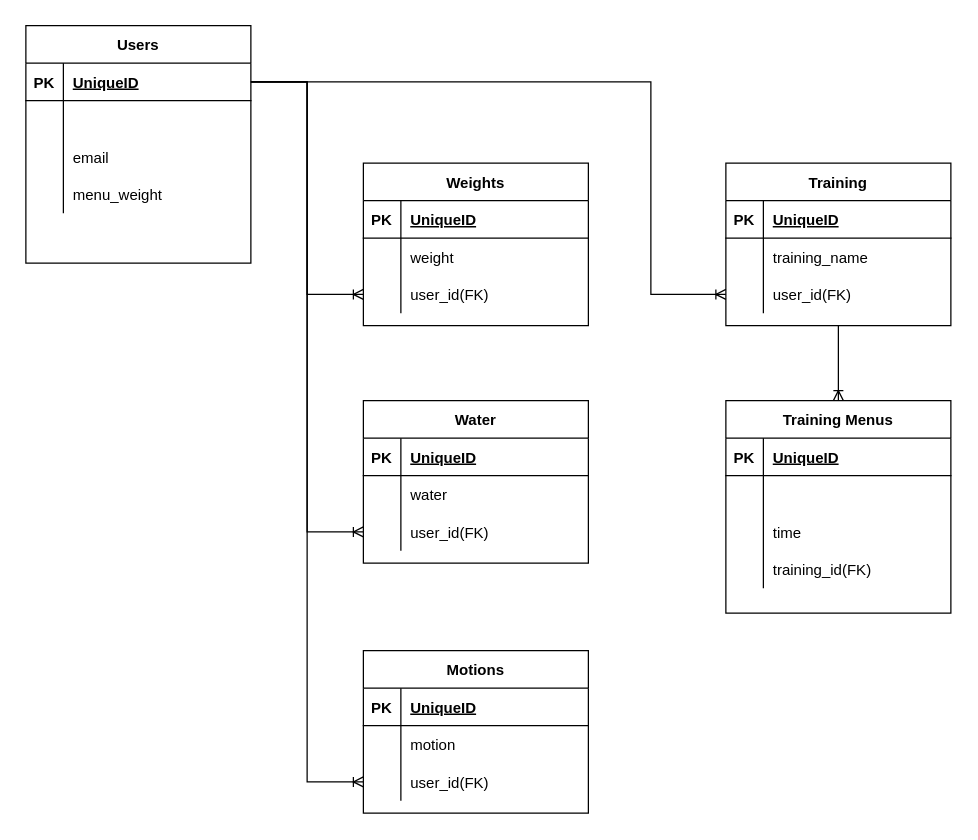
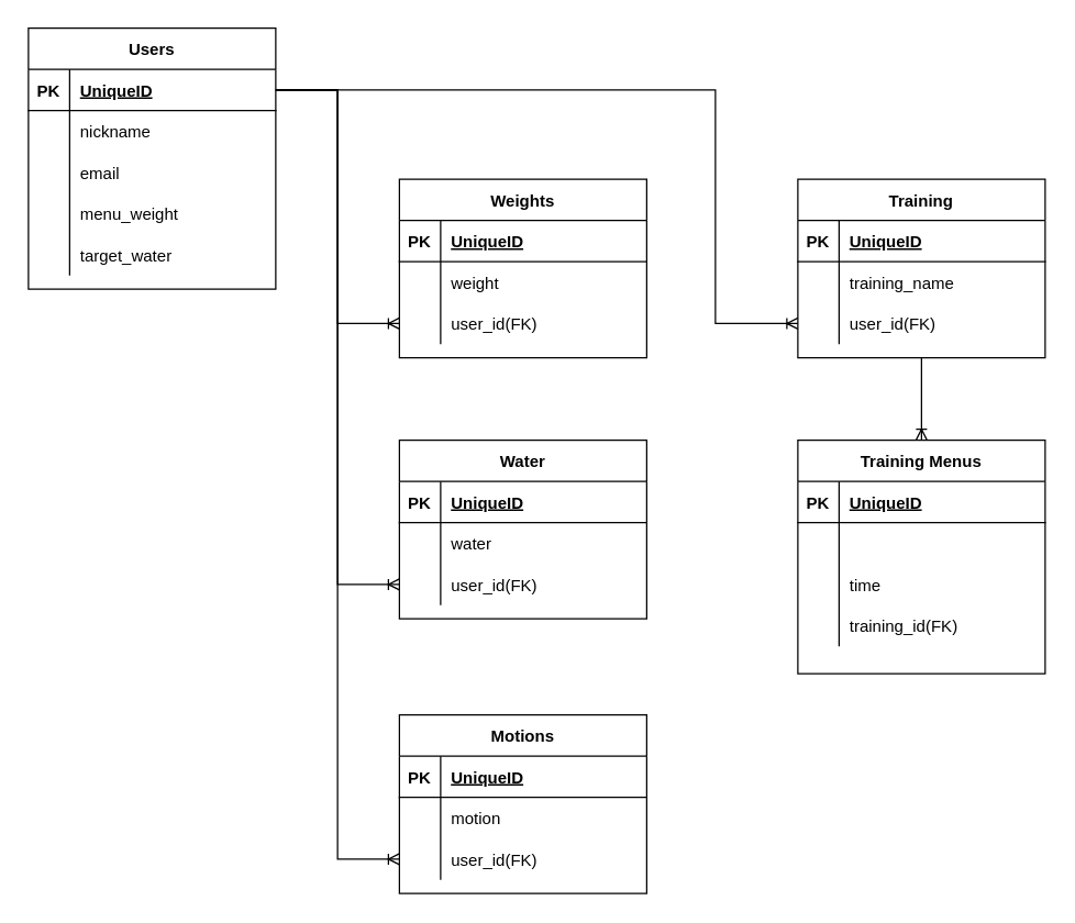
+ <mxCell id="8" value="nickname" style="shape=partialRectangle;connectable=0;fillColor=none;top=0;left=0;bottom=0;right=0;align=left;spacingLeft=6;overflow=hidden;" parent="6" vertex="1"><mxGeometry x="30" width="150" height="30" as="geometry" /></mxCell>
+ <mxCell id="17" value="target_water" style="shape=partialRectangle;connectable=0;fillColor=none;top=0;left=0;bottom=0;right=0;align=left;spacingLeft=6;overflow=hidden;" vertex="1" parent="15"><mxGeometry x="30" width="150" height="30" as="geometry" /></mxCell>
